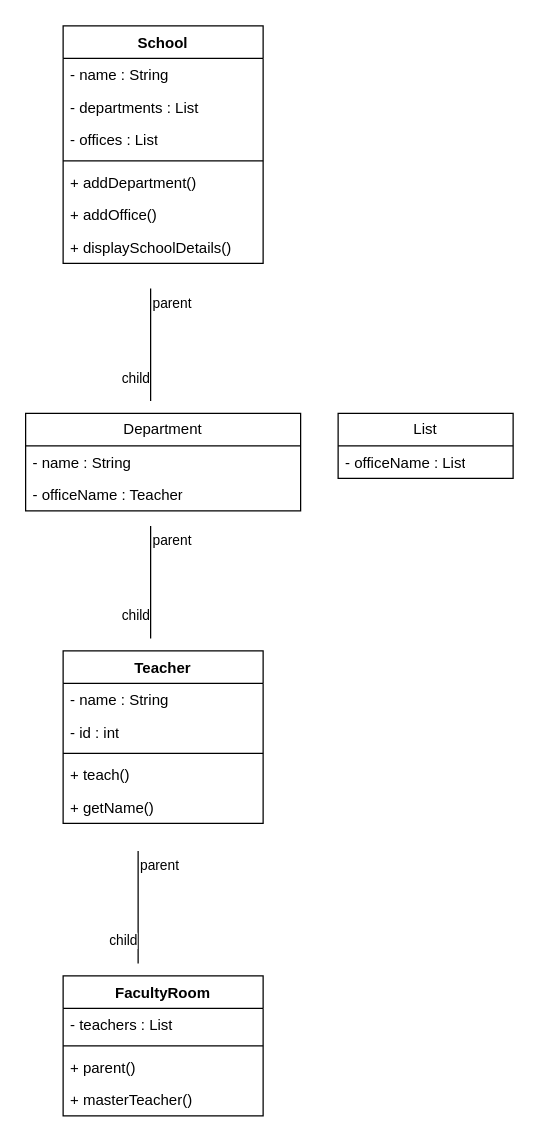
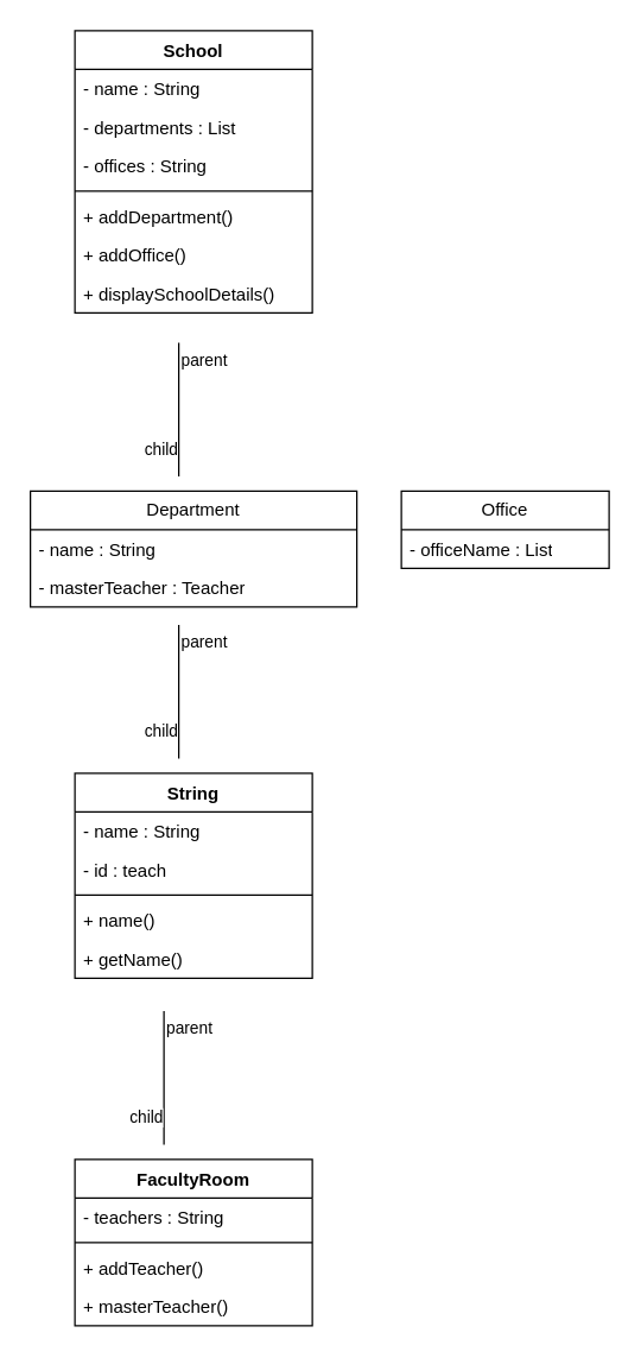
- <mxCell id="11" value="- offices : List" style="text;strokeColor=none;fillColor=none;align=left;verticalAlign=top;spacingLeft=4;spacingRight=4;overflow=hidden;rotatable=0;points=[[0,0.5],[1,0.5]];portConstraint=eastwest;whiteSpace=wrap;html=1;" vertex="1" parent="8"><mxGeometry y="78" width="160" height="26" as="geometry" /></mxCell>
+ <mxCell id="11" value="- offices : String" style="text;strokeColor=none;fillColor=none;align=left;verticalAlign=top;spacingLeft=4;spacingRight=4;overflow=hidden;rotatable=0;points=[[0,0.5],[1,0.5]];portConstraint=eastwest;whiteSpace=wrap;html=1;" vertex="1" parent="8"><mxGeometry y="78" width="160" height="26" as="geometry" /></mxCell>
- <mxCell id="16" value="List" style="swimlane;fontStyle=0;childLayout=stackLayout;horizontal=1;startSize=26;fillColor=none;horizontalStack=0;resizeParent=1;resizeParentMax=0;resizeLast=0;collapsible=1;marginBottom=0;whiteSpace=wrap;html=1;" vertex="1" parent="1"><mxGeometry x="270" y="330" width="140" height="52" as="geometry" /></mxCell>
+ <mxCell id="16" value="Office" style="swimlane;fontStyle=0;childLayout=stackLayout;horizontal=1;startSize=26;fillColor=none;horizontalStack=0;resizeParent=1;resizeParentMax=0;resizeLast=0;collapsible=1;marginBottom=0;whiteSpace=wrap;html=1;" vertex="1" parent="1"><mxGeometry x="270" y="330" width="140" height="52" as="geometry" /></mxCell>
- <mxCell id="7" value="- officeName : Teacher" style="text;strokeColor=none;fillColor=none;align=left;verticalAlign=top;spacingLeft=4;spacingRight=4;overflow=hidden;rotatable=0;points=[[0,0.5],[1,0.5]];portConstraint=eastwest;whiteSpace=wrap;html=1;" vertex="1" parent="5"><mxGeometry y="52" width="220" height="26" as="geometry" /></mxCell>
+ <mxCell id="7" value="- masterTeacher : Teacher" style="text;strokeColor=none;fillColor=none;align=left;verticalAlign=top;spacingLeft=4;spacingRight=4;overflow=hidden;rotatable=0;points=[[0,0.5],[1,0.5]];portConstraint=eastwest;whiteSpace=wrap;html=1;" vertex="1" parent="5"><mxGeometry y="52" width="220" height="26" as="geometry" /></mxCell>
- <mxCell id="21" value="Teacher" style="swimlane;fontStyle=1;align=center;verticalAlign=top;childLayout=stackLayout;horizontal=1;startSize=26;horizontalStack=0;resizeParent=1;resizeParentMax=0;resizeLast=0;collapsible=1;marginBottom=0;whiteSpace=wrap;html=1;" vertex="1" parent="1"><mxGeometry x="50" y="520" width="160" height="138" as="geometry" /></mxCell>
+ <mxCell id="21" value="String" style="swimlane;fontStyle=1;align=center;verticalAlign=top;childLayout=stackLayout;horizontal=1;startSize=26;horizontalStack=0;resizeParent=1;resizeParentMax=0;resizeLast=0;collapsible=1;marginBottom=0;whiteSpace=wrap;html=1;" vertex="1" parent="1"><mxGeometry x="50" y="520" width="160" height="138" as="geometry" /></mxCell>
- <mxCell id="23" value="- id : int" style="text;strokeColor=none;fillColor=none;align=left;verticalAlign=top;spacingLeft=4;spacingRight=4;overflow=hidden;rotatable=0;points=[[0,0.5],[1,0.5]];portConstraint=eastwest;whiteSpace=wrap;html=1;" vertex="1" parent="21"><mxGeometry y="52" width="160" height="26" as="geometry" /></mxCell>
+ <mxCell id="23" value="- id : teach" style="text;strokeColor=none;fillColor=none;align=left;verticalAlign=top;spacingLeft=4;spacingRight=4;overflow=hidden;rotatable=0;points=[[0,0.5],[1,0.5]];portConstraint=eastwest;whiteSpace=wrap;html=1;" vertex="1" parent="21"><mxGeometry y="52" width="160" height="26" as="geometry" /></mxCell>
- <mxCell id="25" value="+ teach()" style="text;strokeColor=none;fillColor=none;align=left;verticalAlign=top;spacingLeft=4;spacingRight=4;overflow=hidden;rotatable=0;points=[[0,0.5],[1,0.5]];portConstraint=eastwest;whiteSpace=wrap;html=1;" vertex="1" parent="21"><mxGeometry y="86" width="160" height="26" as="geometry" /></mxCell>
+ <mxCell id="25" value="+ name()" style="text;strokeColor=none;fillColor=none;align=left;verticalAlign=top;spacingLeft=4;spacingRight=4;overflow=hidden;rotatable=0;points=[[0,0.5],[1,0.5]];portConstraint=eastwest;whiteSpace=wrap;html=1;" vertex="1" parent="21"><mxGeometry y="86" width="160" height="26" as="geometry" /></mxCell>
- <mxCell id="31" value="- teachers : List" style="text;strokeColor=none;fillColor=none;align=left;verticalAlign=top;spacingLeft=4;spacingRight=4;overflow=hidden;rotatable=0;points=[[0,0.5],[1,0.5]];portConstraint=eastwest;whiteSpace=wrap;html=1;" vertex="1" parent="30"><mxGeometry y="26" width="160" height="26" as="geometry" /></mxCell>
+ <mxCell id="31" value="- teachers : String" style="text;strokeColor=none;fillColor=none;align=left;verticalAlign=top;spacingLeft=4;spacingRight=4;overflow=hidden;rotatable=0;points=[[0,0.5],[1,0.5]];portConstraint=eastwest;whiteSpace=wrap;html=1;" vertex="1" parent="30"><mxGeometry y="26" width="160" height="26" as="geometry" /></mxCell>
- <mxCell id="33" value="+ parent()" style="text;strokeColor=none;fillColor=none;align=left;verticalAlign=top;spacingLeft=4;spacingRight=4;overflow=hidden;rotatable=0;points=[[0,0.5],[1,0.5]];portConstraint=eastwest;whiteSpace=wrap;html=1;" vertex="1" parent="30"><mxGeometry y="60" width="160" height="26" as="geometry" /></mxCell>
+ <mxCell id="33" value="+ addTeacher()" style="text;strokeColor=none;fillColor=none;align=left;verticalAlign=top;spacingLeft=4;spacingRight=4;overflow=hidden;rotatable=0;points=[[0,0.5],[1,0.5]];portConstraint=eastwest;whiteSpace=wrap;html=1;" vertex="1" parent="30"><mxGeometry y="60" width="160" height="26" as="geometry" /></mxCell>
